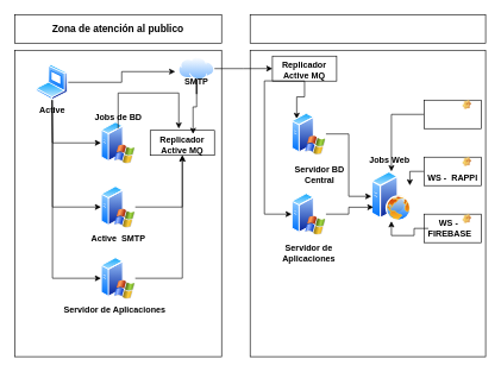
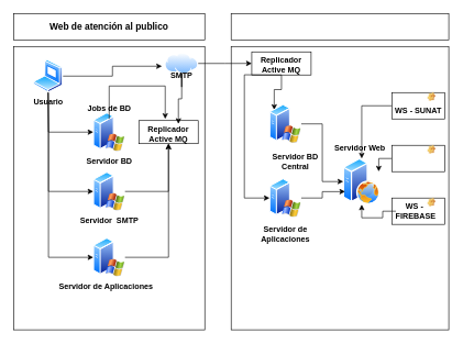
- <mxCell id="10" value="&lt;b style=&quot;font-size: 14px;&quot;&gt;Zona de atención&amp;nbsp;al publico&lt;/b&gt;" style="text;html=1;strokeColor=none;fillColor=none;align=center;verticalAlign=middle;whiteSpace=wrap;rounded=0;fontSize=14;" vertex="1" parent="1"><mxGeometry x="66.25" y="25" width="197.5" height="30" as="geometry" /></mxCell>
+ <mxCell id="10" value="&lt;b style=&quot;font-size: 14px;&quot;&gt;Web de atención&amp;nbsp;al publico&lt;/b&gt;" style="text;html=1;strokeColor=none;fillColor=none;align=center;verticalAlign=middle;whiteSpace=wrap;rounded=0;fontSize=14;" vertex="1" parent="1"><mxGeometry x="66.25" y="25" width="197.5" height="30" as="geometry" /></mxCell>
- <mxCell id="6" value="&lt;b&gt;Active&lt;/b&gt;" style="text;html=1;strokeColor=none;fillColor=none;align=center;verticalAlign=middle;whiteSpace=wrap;rounded=0;" vertex="1" parent="1"><mxGeometry x="42.5" y="140" width="60" height="30" as="geometry" /></mxCell>
+ <mxCell id="6" value="&lt;b&gt;Usuario&lt;/b&gt;" style="text;html=1;strokeColor=none;fillColor=none;align=center;verticalAlign=middle;whiteSpace=wrap;rounded=0;" vertex="1" parent="1"><mxGeometry x="42.5" y="140" width="60" height="30" as="geometry" /></mxCell>
+ <mxCell id="45" value="WS - SUNAT" style="text;html=1;strokeColor=none;fillColor=none;align=center;verticalAlign=middle;whiteSpace=wrap;rounded=0;fontSize=12;fontStyle=1" vertex="1" parent="1"><mxGeometry x="596.75" y="157.5" width="74" height="20" as="geometry" /></mxCell>
- <mxCell id="42" value="&lt;b&gt;Jobs Web&lt;/b&gt;" style="text;html=1;strokeColor=none;fillColor=none;align=center;verticalAlign=middle;whiteSpace=wrap;rounded=0;" vertex="1" parent="1"><mxGeometry x="500" y="210" width="91" height="30" as="geometry" /></mxCell>
+ <mxCell id="42" value="&lt;b&gt;Servidor Web&lt;/b&gt;" style="text;html=1;strokeColor=none;fillColor=none;align=center;verticalAlign=middle;whiteSpace=wrap;rounded=0;" vertex="1" parent="1"><mxGeometry x="500" y="210" width="91" height="30" as="geometry" /></mxCell>
+ <mxCell id="14" value="&lt;b&gt;Servidor BD&lt;/b&gt;" style="text;html=1;strokeColor=none;fillColor=none;align=center;verticalAlign=middle;whiteSpace=wrap;rounded=0;" vertex="1" parent="1"><mxGeometry x="119.5" y="230" width="91" height="30" as="geometry" /></mxCell>
- <mxCell id="48" value="WS -&amp;nbsp; RAPPI" style="text;html=1;strokeColor=none;fillColor=none;align=center;verticalAlign=middle;whiteSpace=wrap;rounded=0;fontSize=12;fontStyle=1" vertex="1" parent="1"><mxGeometry x="596.75" y="240" width="74" height="20" as="geometry" /></mxCell>
- <mxCell id="18" value="&lt;b&gt;Active&amp;nbsp; SMTP&lt;/b&gt;" style="text;html=1;strokeColor=none;fillColor=none;align=center;verticalAlign=middle;whiteSpace=wrap;rounded=0;" vertex="1" parent="1"><mxGeometry x="119.5" y="320" width="91" height="30" as="geometry" /></mxCell>
+ <mxCell id="18" value="&lt;b&gt;Servidor&amp;nbsp; SMTP&lt;/b&gt;" style="text;html=1;strokeColor=none;fillColor=none;align=center;verticalAlign=middle;whiteSpace=wrap;rounded=0;" vertex="1" parent="1"><mxGeometry x="119.5" y="320" width="91" height="30" as="geometry" /></mxCell>
